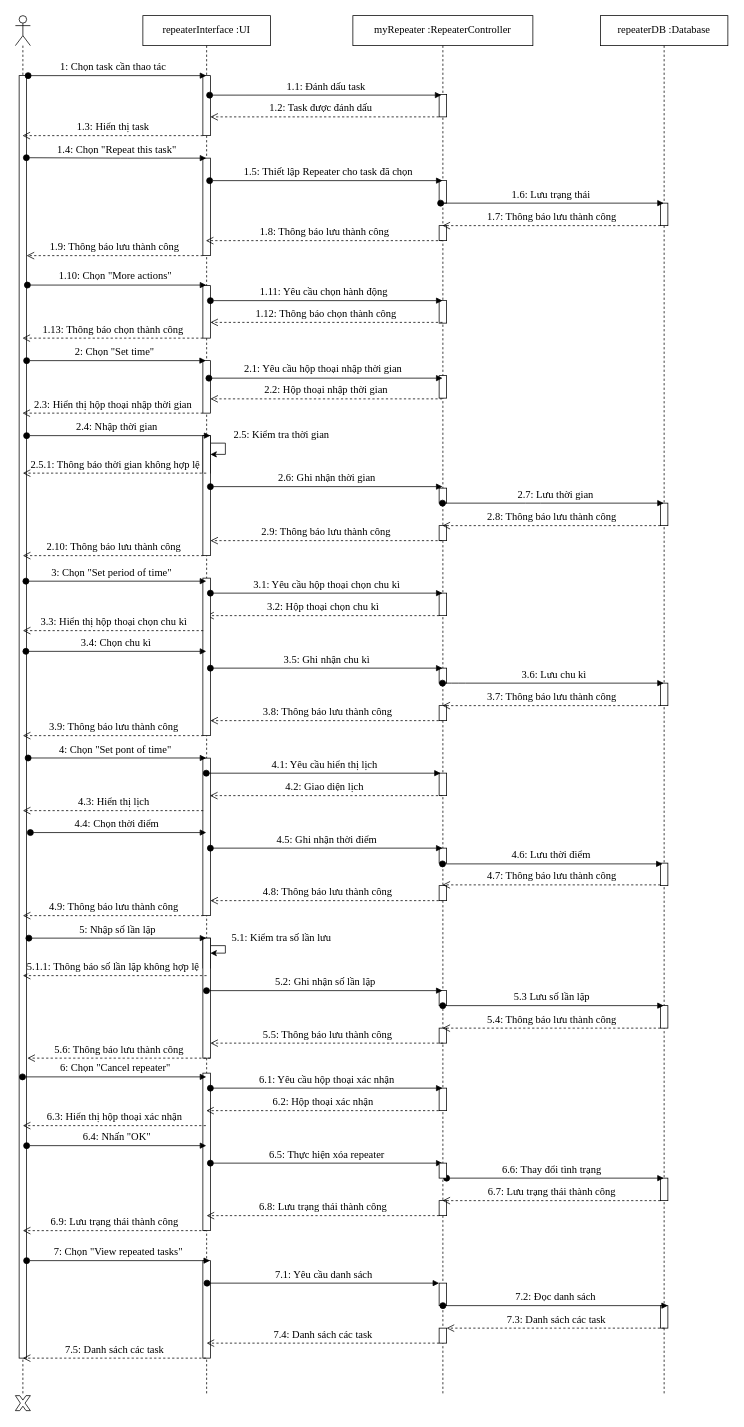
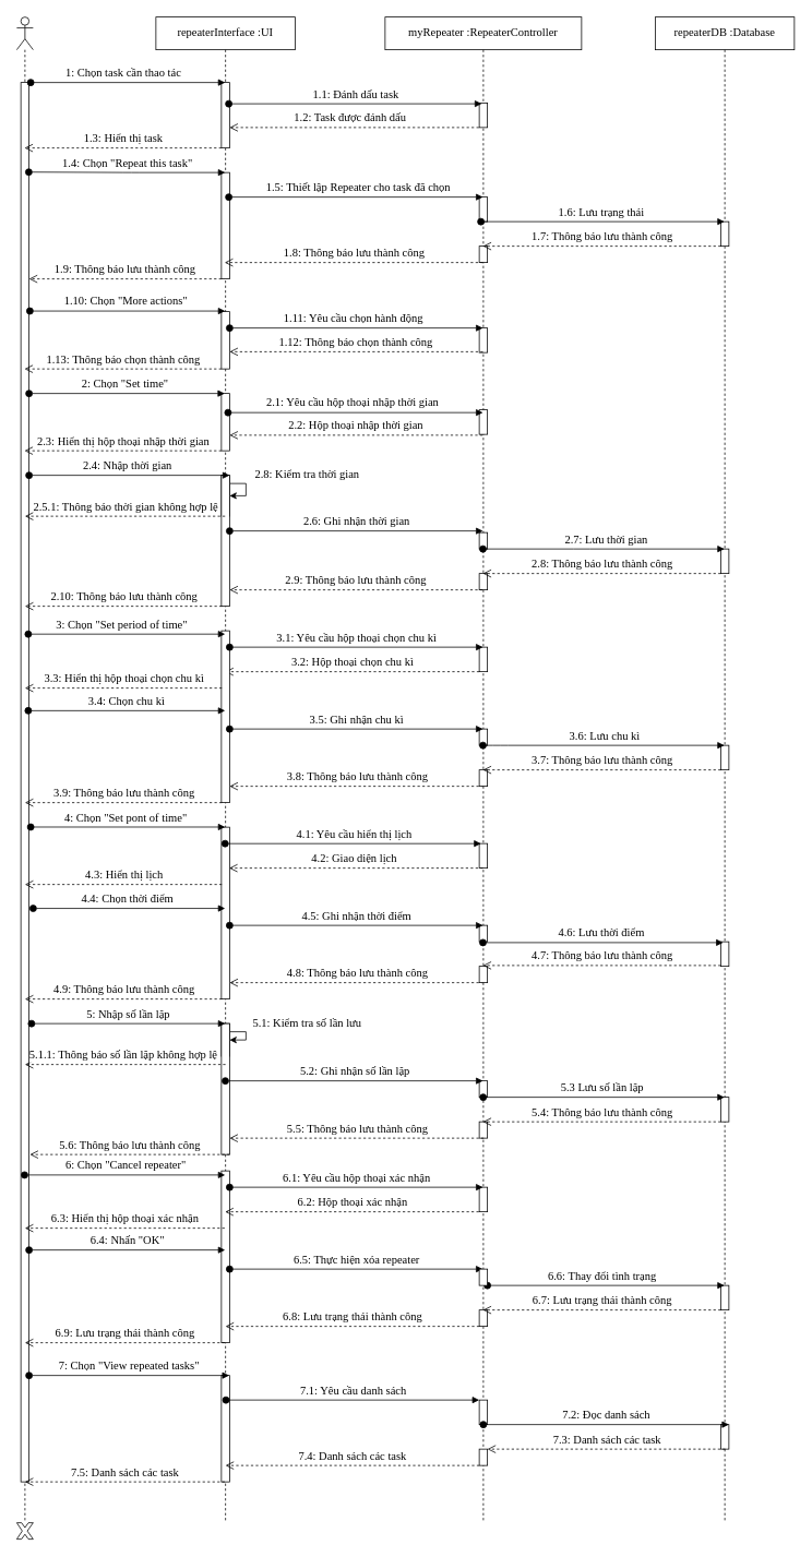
- <mxCell id="61" value="2.5: Kiểm tra thời gian" style="text;strokeColor=none;fillColor=none;align=center;verticalAlign=middle;whiteSpace=wrap;rounded=0;fontFamily=Verdana;fontSize=14;html=1;" parent="1" vertex="1"><mxGeometry x="290" y="570" width="170" height="20" as="geometry" /></mxCell>
+ <mxCell id="61" value="2.8: Kiểm tra thời gian" style="text;strokeColor=none;fillColor=none;align=center;verticalAlign=middle;whiteSpace=wrap;rounded=0;fontFamily=Verdana;fontSize=14;html=1;" parent="1" vertex="1"><mxGeometry x="290" y="570" width="170" height="20" as="geometry" /></mxCell>
